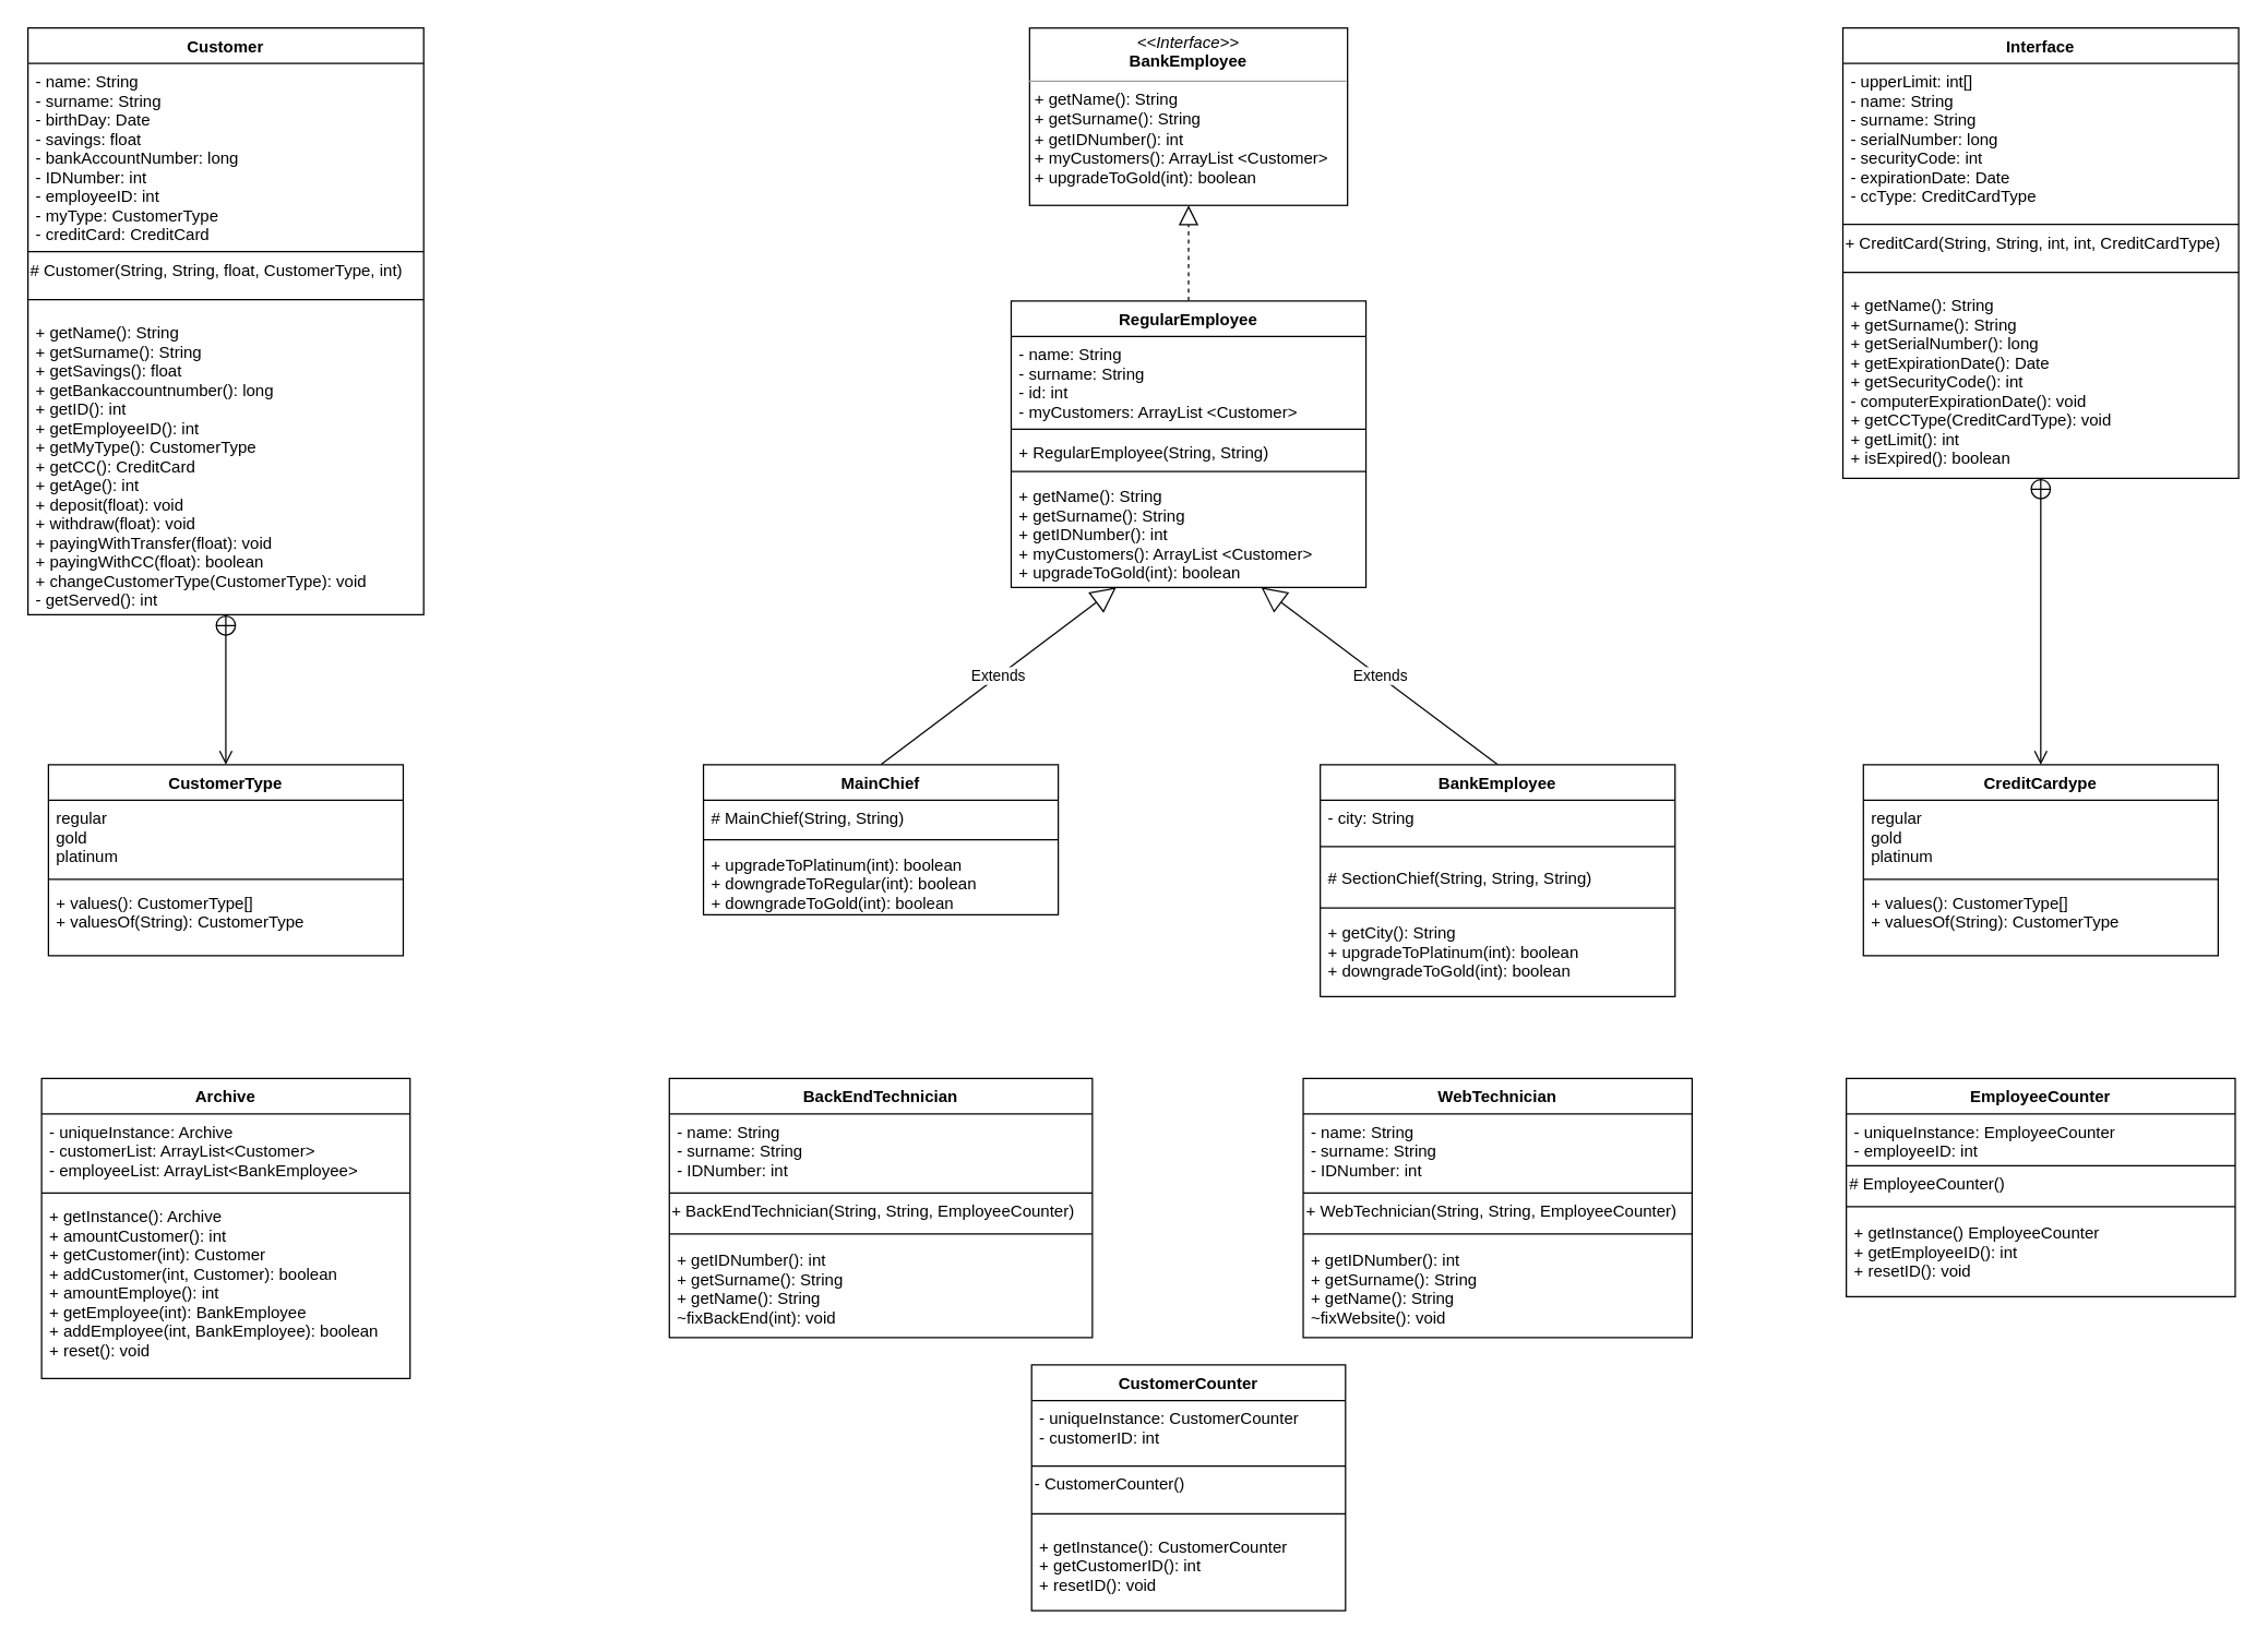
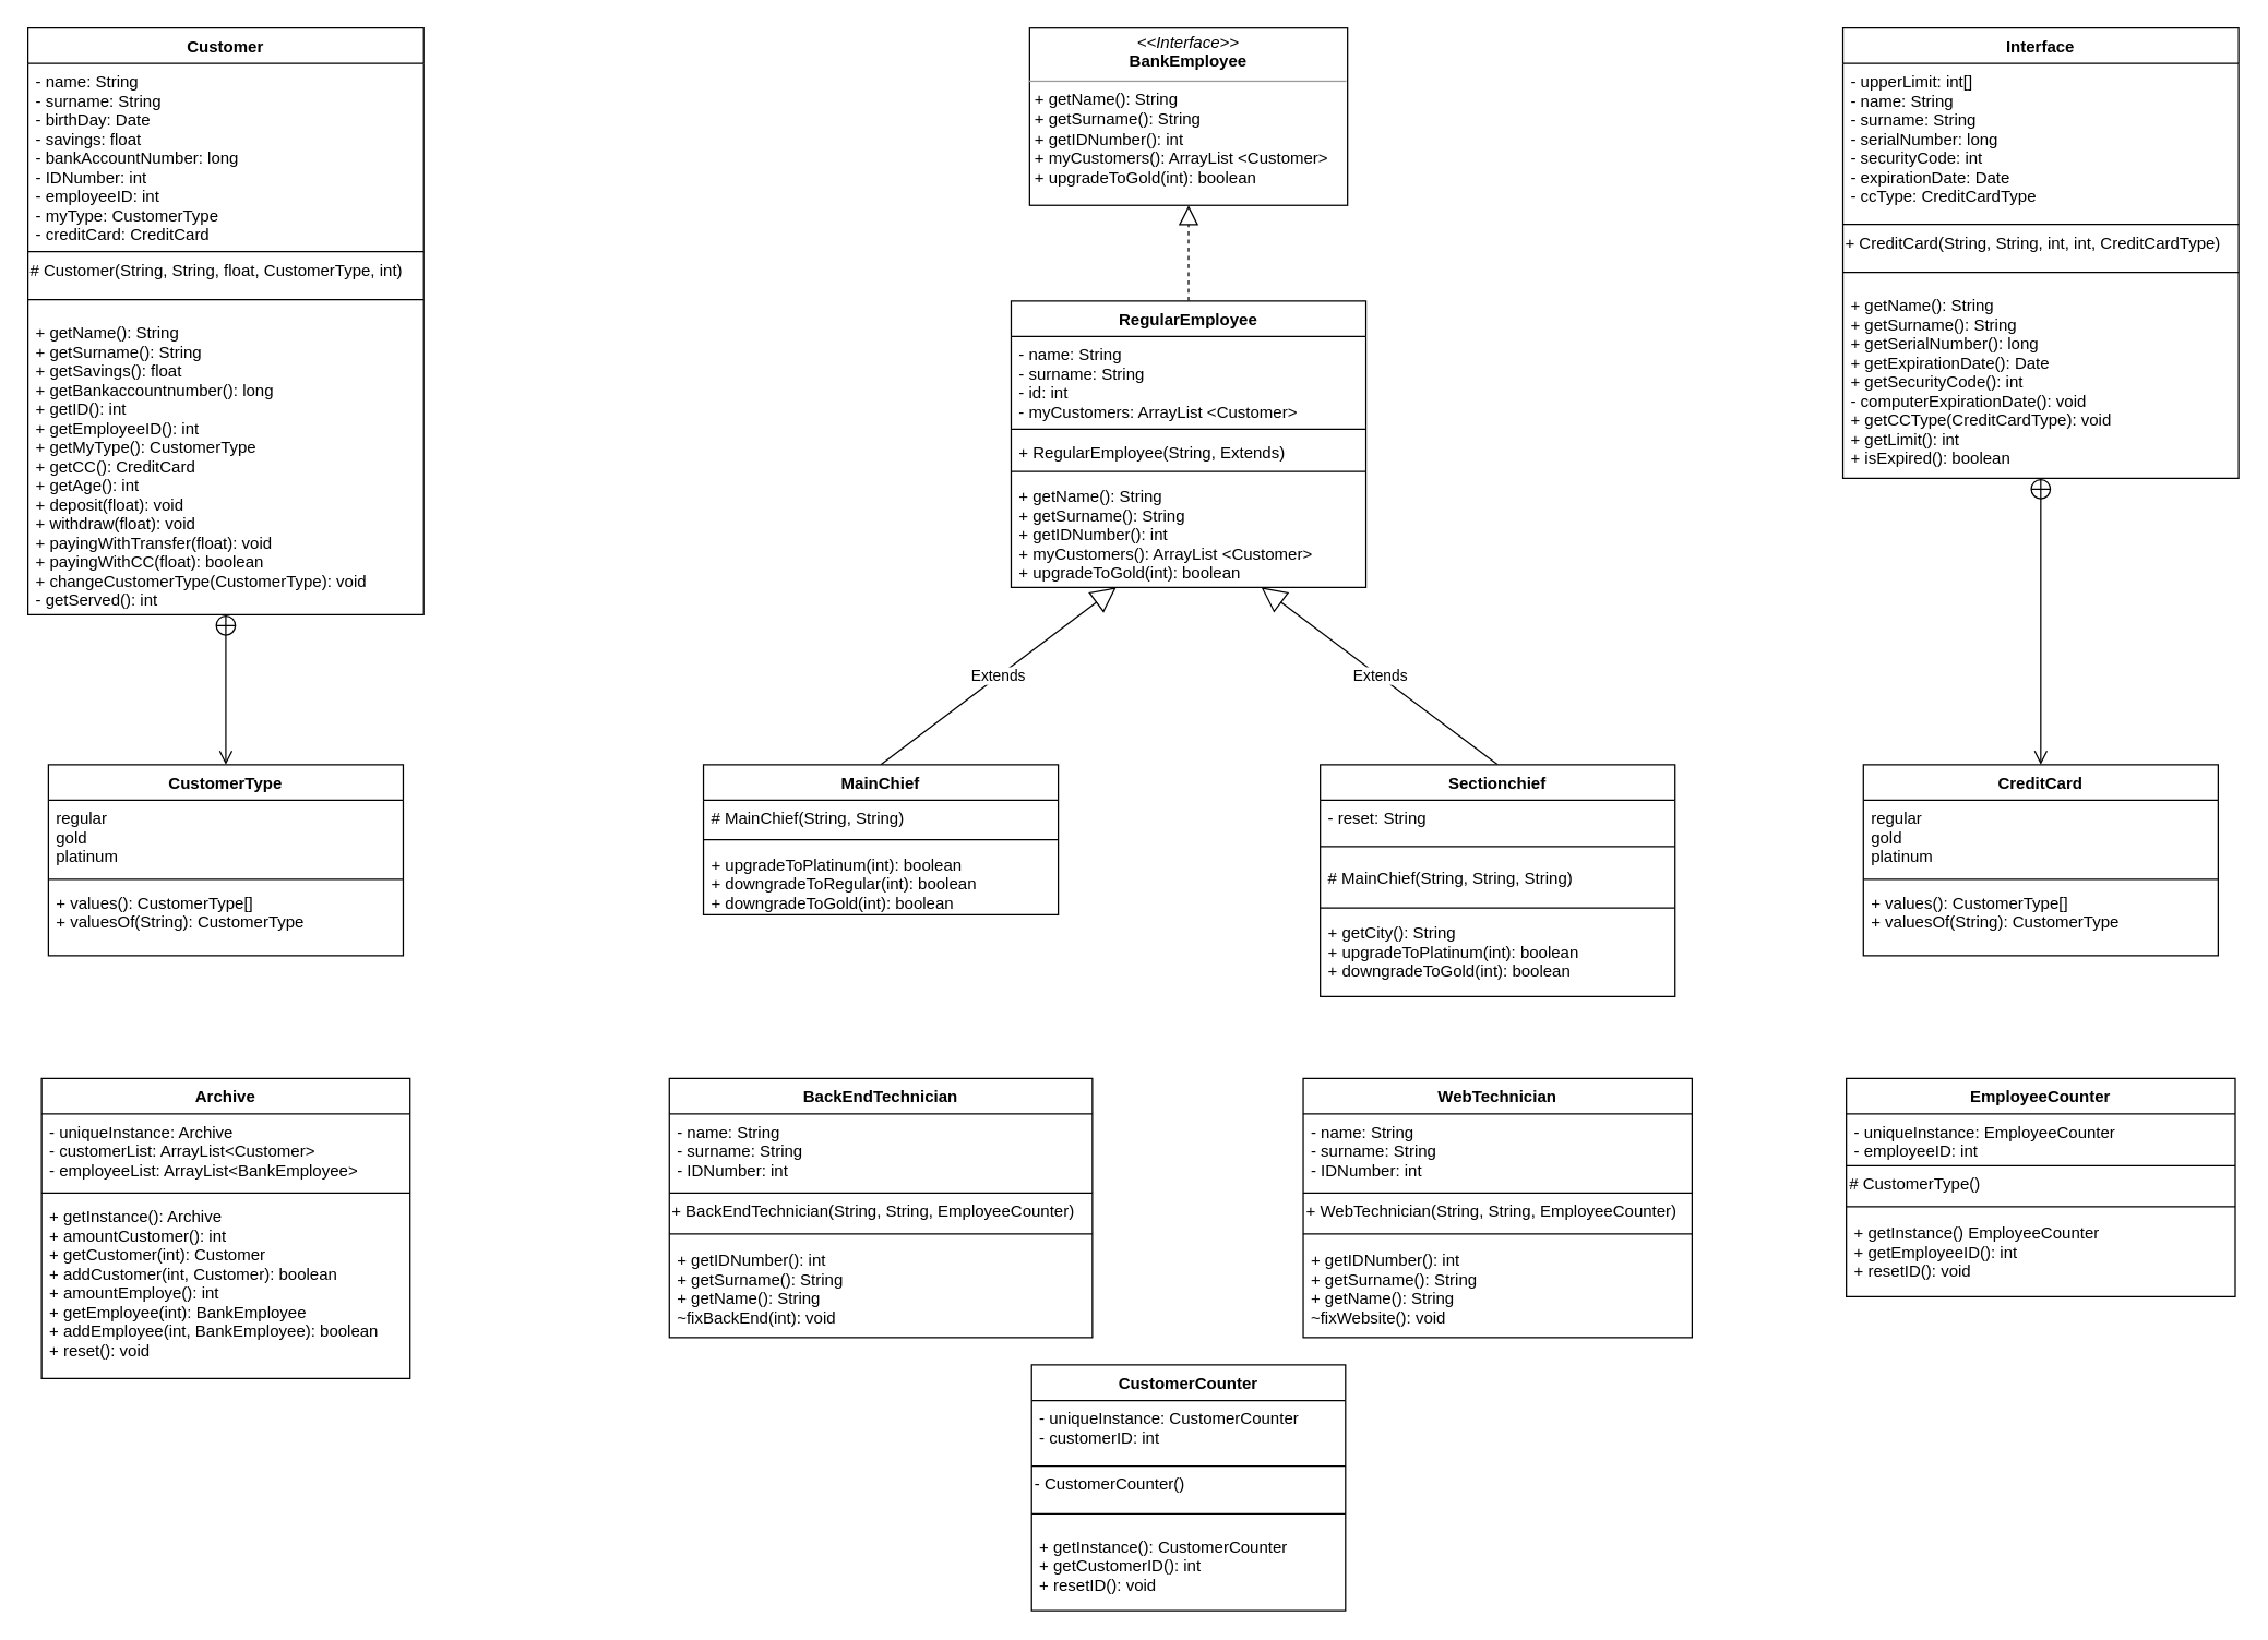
- <mxCell id="18" value="+ RegularEmployee(String, String)&#10;&#10;" style="text;strokeColor=none;fillColor=none;align=left;verticalAlign=top;spacingLeft=4;spacingRight=4;overflow=hidden;rotatable=0;points=[[0,0.5],[1,0.5]];portConstraint=eastwest;" vertex="1" parent="15"><mxGeometry y="98" width="260" height="22" as="geometry" /></mxCell>
+ <mxCell id="18" value="+ RegularEmployee(String, Extends)&#10;&#10;" style="text;strokeColor=none;fillColor=none;align=left;verticalAlign=top;spacingLeft=4;spacingRight=4;overflow=hidden;rotatable=0;points=[[0,0.5],[1,0.5]];portConstraint=eastwest;" vertex="1" parent="15"><mxGeometry y="98" width="260" height="22" as="geometry" /></mxCell>
- <mxCell id="22" value="BankEmployee" style="swimlane;fontStyle=1;align=center;verticalAlign=top;childLayout=stackLayout;horizontal=1;startSize=26;horizontalStack=0;resizeParent=1;resizeParentMax=0;resizeLast=0;collapsible=1;marginBottom=0;" vertex="1" parent="1"><mxGeometry x="967" y="560" width="260" height="170" as="geometry" /></mxCell>
+ <mxCell id="22" value="Sectionchief" style="swimlane;fontStyle=1;align=center;verticalAlign=top;childLayout=stackLayout;horizontal=1;startSize=26;horizontalStack=0;resizeParent=1;resizeParentMax=0;resizeLast=0;collapsible=1;marginBottom=0;" vertex="1" parent="1"><mxGeometry x="967" y="560" width="260" height="170" as="geometry" /></mxCell>
- <mxCell id="39" value="CreditCardype" style="swimlane;fontStyle=1;align=center;verticalAlign=top;childLayout=stackLayout;horizontal=1;startSize=26;horizontalStack=0;resizeParent=1;resizeParentMax=0;resizeLast=0;collapsible=1;marginBottom=0;" vertex="1" parent="1"><mxGeometry x="1365" y="560" width="260" height="140" as="geometry" /></mxCell>
+ <mxCell id="39" value="CreditCard" style="swimlane;fontStyle=1;align=center;verticalAlign=top;childLayout=stackLayout;horizontal=1;startSize=26;horizontalStack=0;resizeParent=1;resizeParentMax=0;resizeLast=0;collapsible=1;marginBottom=0;" vertex="1" parent="1"><mxGeometry x="1365" y="560" width="260" height="140" as="geometry" /></mxCell>
- <mxCell id="23" value="- city: String" style="text;strokeColor=none;fillColor=none;align=left;verticalAlign=top;spacingLeft=4;spacingRight=4;overflow=hidden;rotatable=0;points=[[0,0.5],[1,0.5]];portConstraint=eastwest;" vertex="1" parent="22"><mxGeometry y="26" width="260" height="24" as="geometry" /></mxCell>
+ <mxCell id="23" value="- reset: String" style="text;strokeColor=none;fillColor=none;align=left;verticalAlign=top;spacingLeft=4;spacingRight=4;overflow=hidden;rotatable=0;points=[[0,0.5],[1,0.5]];portConstraint=eastwest;" vertex="1" parent="22"><mxGeometry y="26" width="260" height="24" as="geometry" /></mxCell>
- <mxCell id="25" value="# SectionChief(String, String, String)&#10;&#10;" style="text;strokeColor=none;fillColor=none;align=left;verticalAlign=top;spacingLeft=4;spacingRight=4;overflow=hidden;rotatable=0;points=[[0,0.5],[1,0.5]];portConstraint=eastwest;" vertex="1" parent="22"><mxGeometry y="70" width="260" height="30" as="geometry" /></mxCell>
+ <mxCell id="25" value="# MainChief(String, String, String)&#10;&#10;" style="text;strokeColor=none;fillColor=none;align=left;verticalAlign=top;spacingLeft=4;spacingRight=4;overflow=hidden;rotatable=0;points=[[0,0.5],[1,0.5]];portConstraint=eastwest;" vertex="1" parent="22"><mxGeometry y="70" width="260" height="30" as="geometry" /></mxCell>
- <mxCell id="69" value="# EmployeeCounter()" style="text;html=1;align=left;verticalAlign=middle;resizable=0;points=[];autosize=1;" vertex="1" parent="66"><mxGeometry y="68" width="285" height="20" as="geometry" /></mxCell>
+ <mxCell id="69" value="# CustomerType()" style="text;html=1;align=left;verticalAlign=middle;resizable=0;points=[];autosize=1;" vertex="1" parent="66"><mxGeometry y="68" width="285" height="20" as="geometry" /></mxCell>
